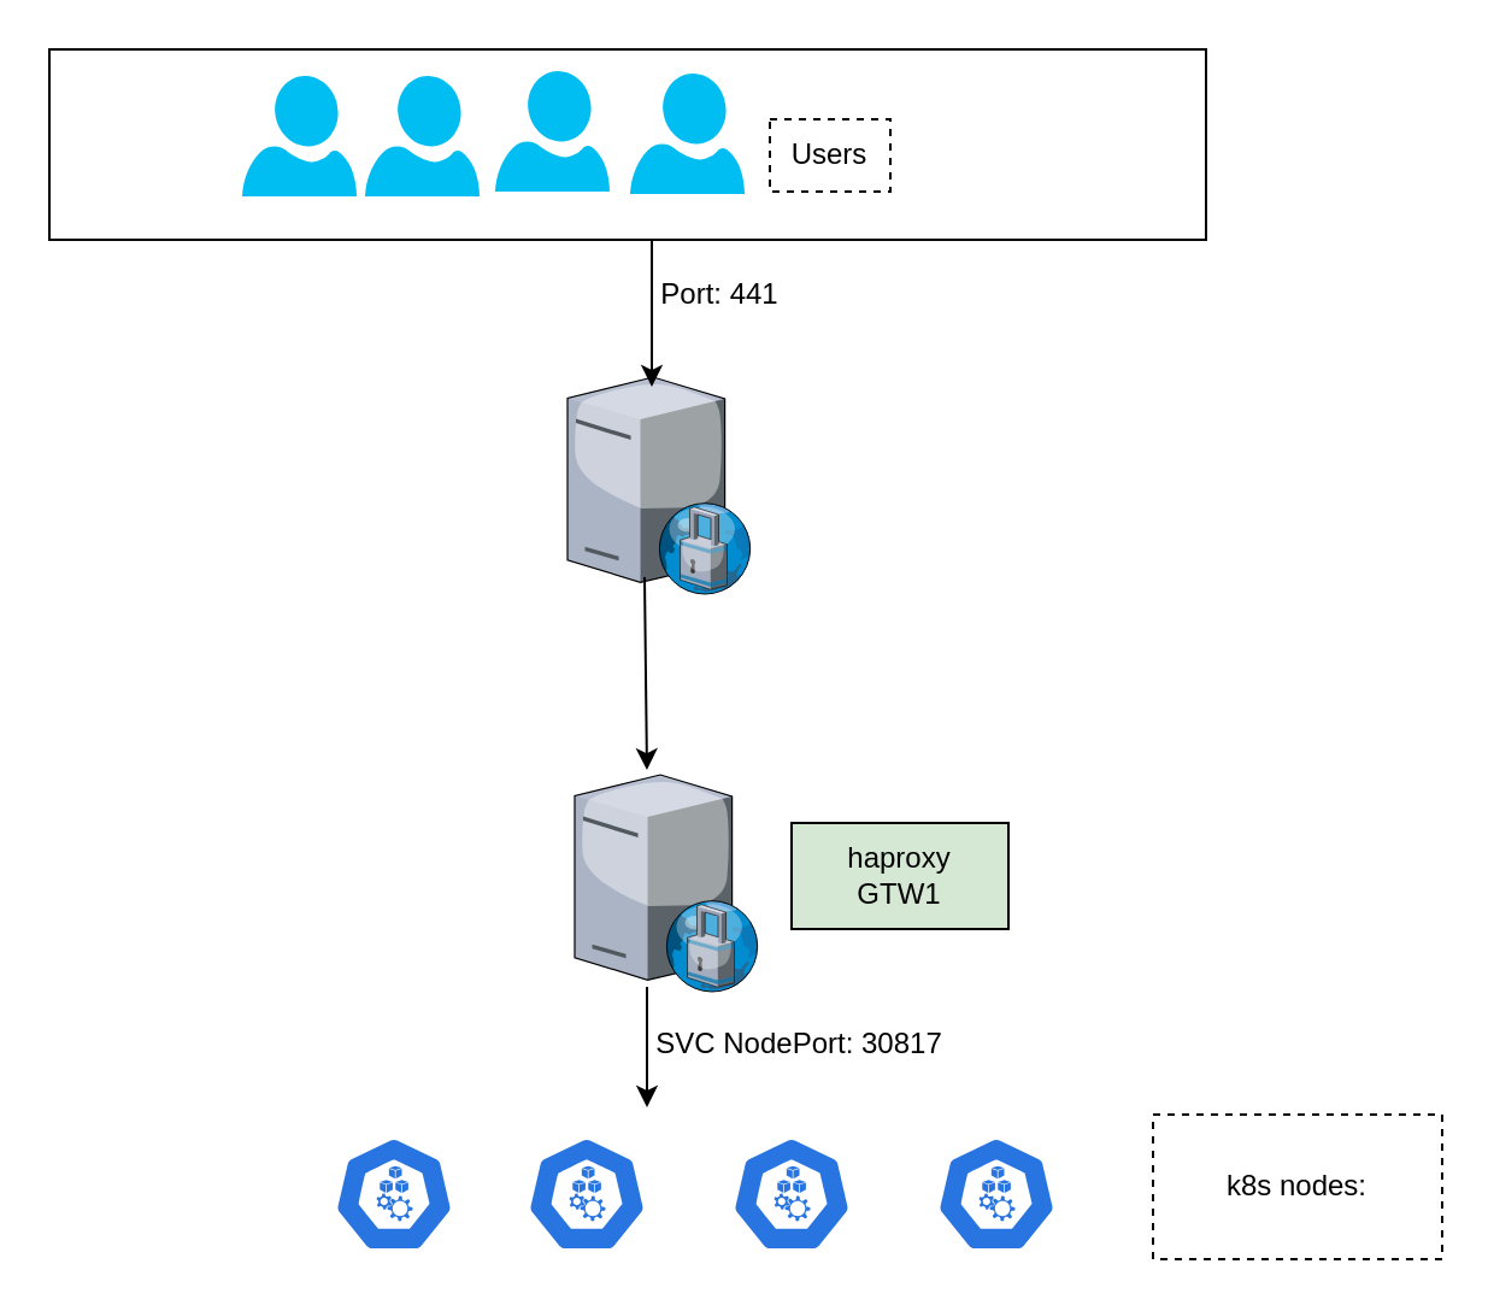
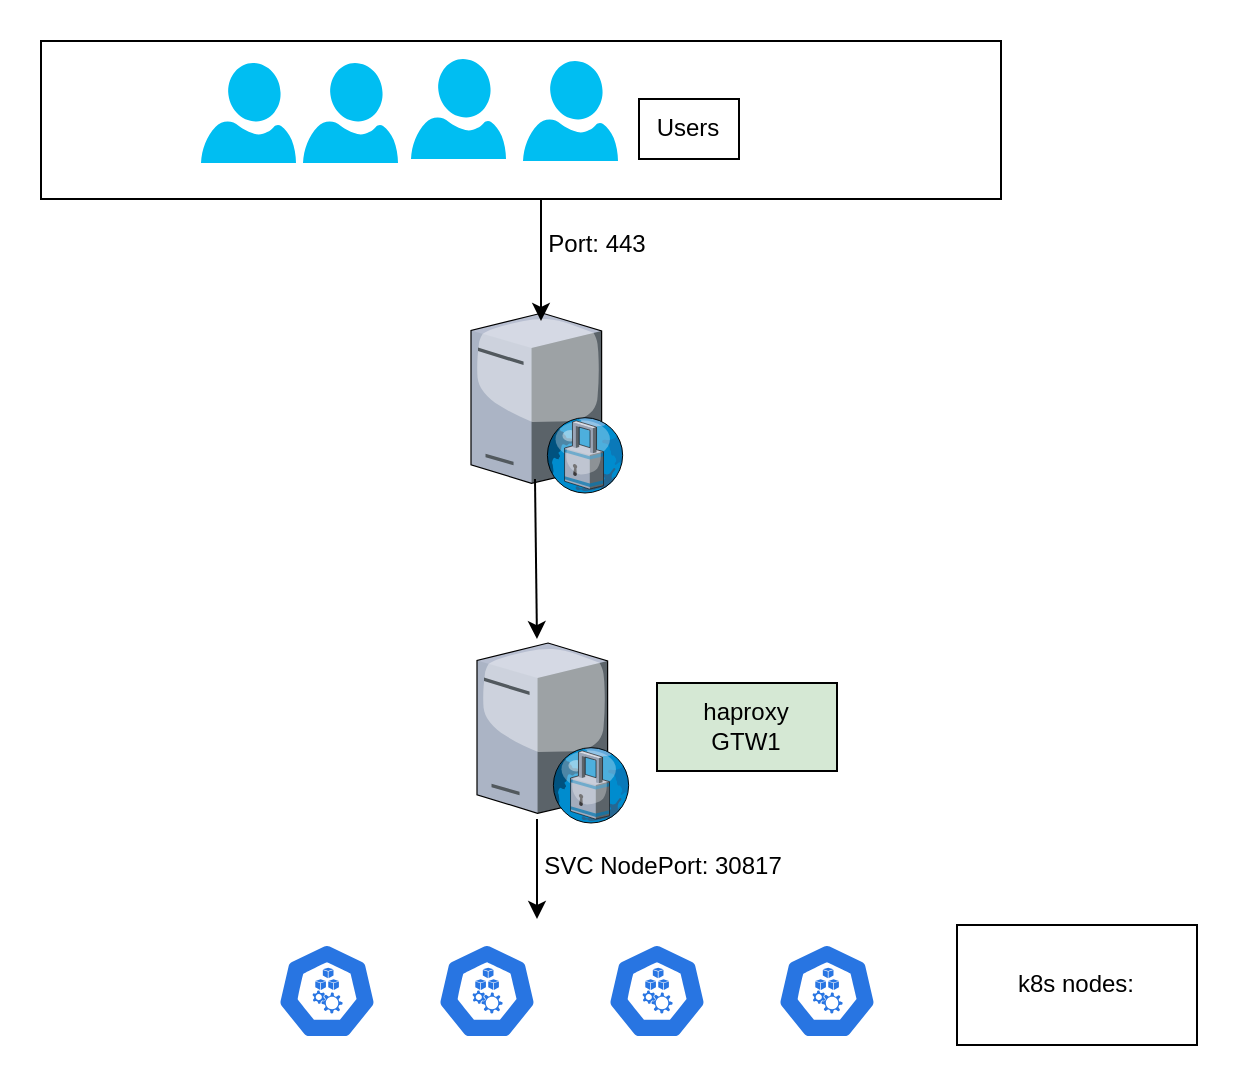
- <mxCell id="11" value="Users" style="rounded=0;whiteSpace=wrap;html=1;dashed=1;" vertex="1" parent="8"><mxGeometry x="219" y="20" width="50" height="30" as="geometry" /></mxCell>
+ <mxCell id="11" value="Users" style="rounded=0;whiteSpace=wrap;html=1;" vertex="1" parent="8"><mxGeometry x="219" y="20" width="50" height="30" as="geometry" /></mxCell>
- <mxCell id="24" value="Port: 441" style="text;html=1;align=center;verticalAlign=middle;resizable=0;points=[];autosize=1;strokeColor=none;fillColor=none;" vertex="1" parent="1"><mxGeometry x="263" y="107" width="70" height="30" as="geometry" /></mxCell>
+ <mxCell id="24" value="Port: 443" style="text;html=1;align=center;verticalAlign=middle;resizable=0;points=[];autosize=1;strokeColor=none;fillColor=none;" vertex="1" parent="1"><mxGeometry x="263" y="107" width="70" height="30" as="geometry" /></mxCell>
- <mxCell id="21" value="k8s nodes:&lt;br&gt;" style="rounded=0;whiteSpace=wrap;html=1;dashed=1;" vertex="1" parent="15"><mxGeometry x="340" width="120" height="60" as="geometry" /></mxCell>
+ <mxCell id="21" value="k8s nodes:&lt;br&gt;" style="rounded=0;whiteSpace=wrap;html=1;" vertex="1" parent="15"><mxGeometry x="340" width="120" height="60" as="geometry" /></mxCell>
